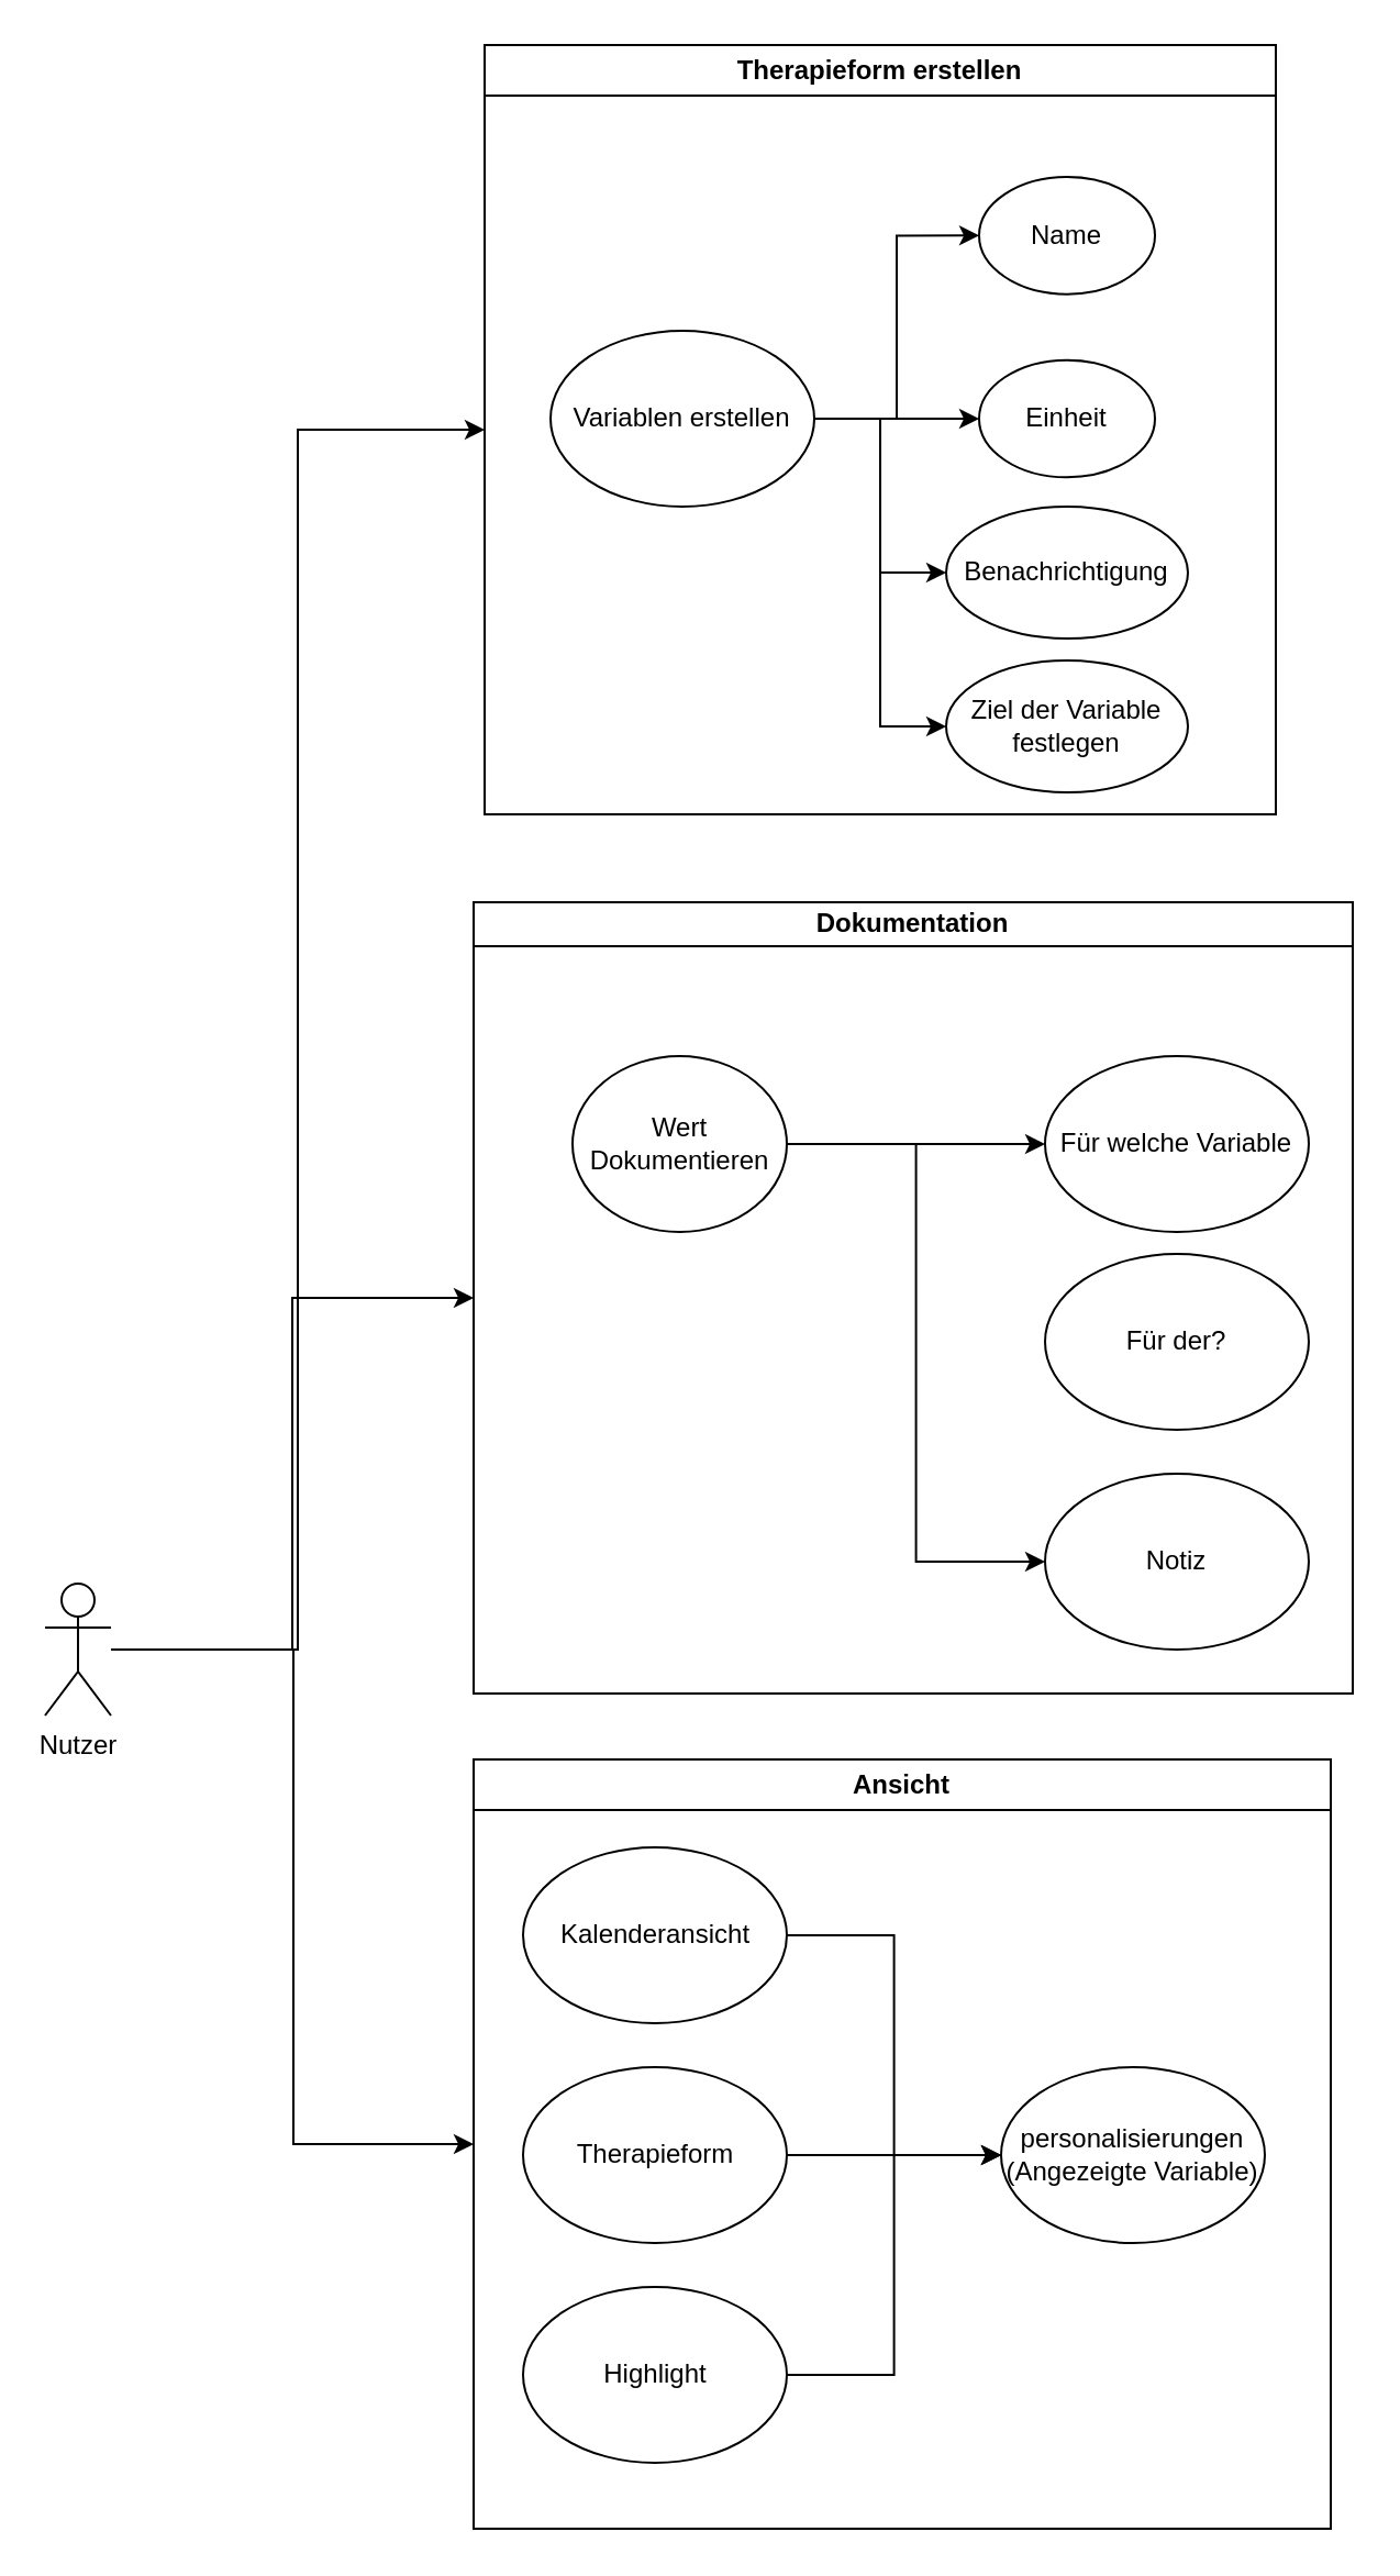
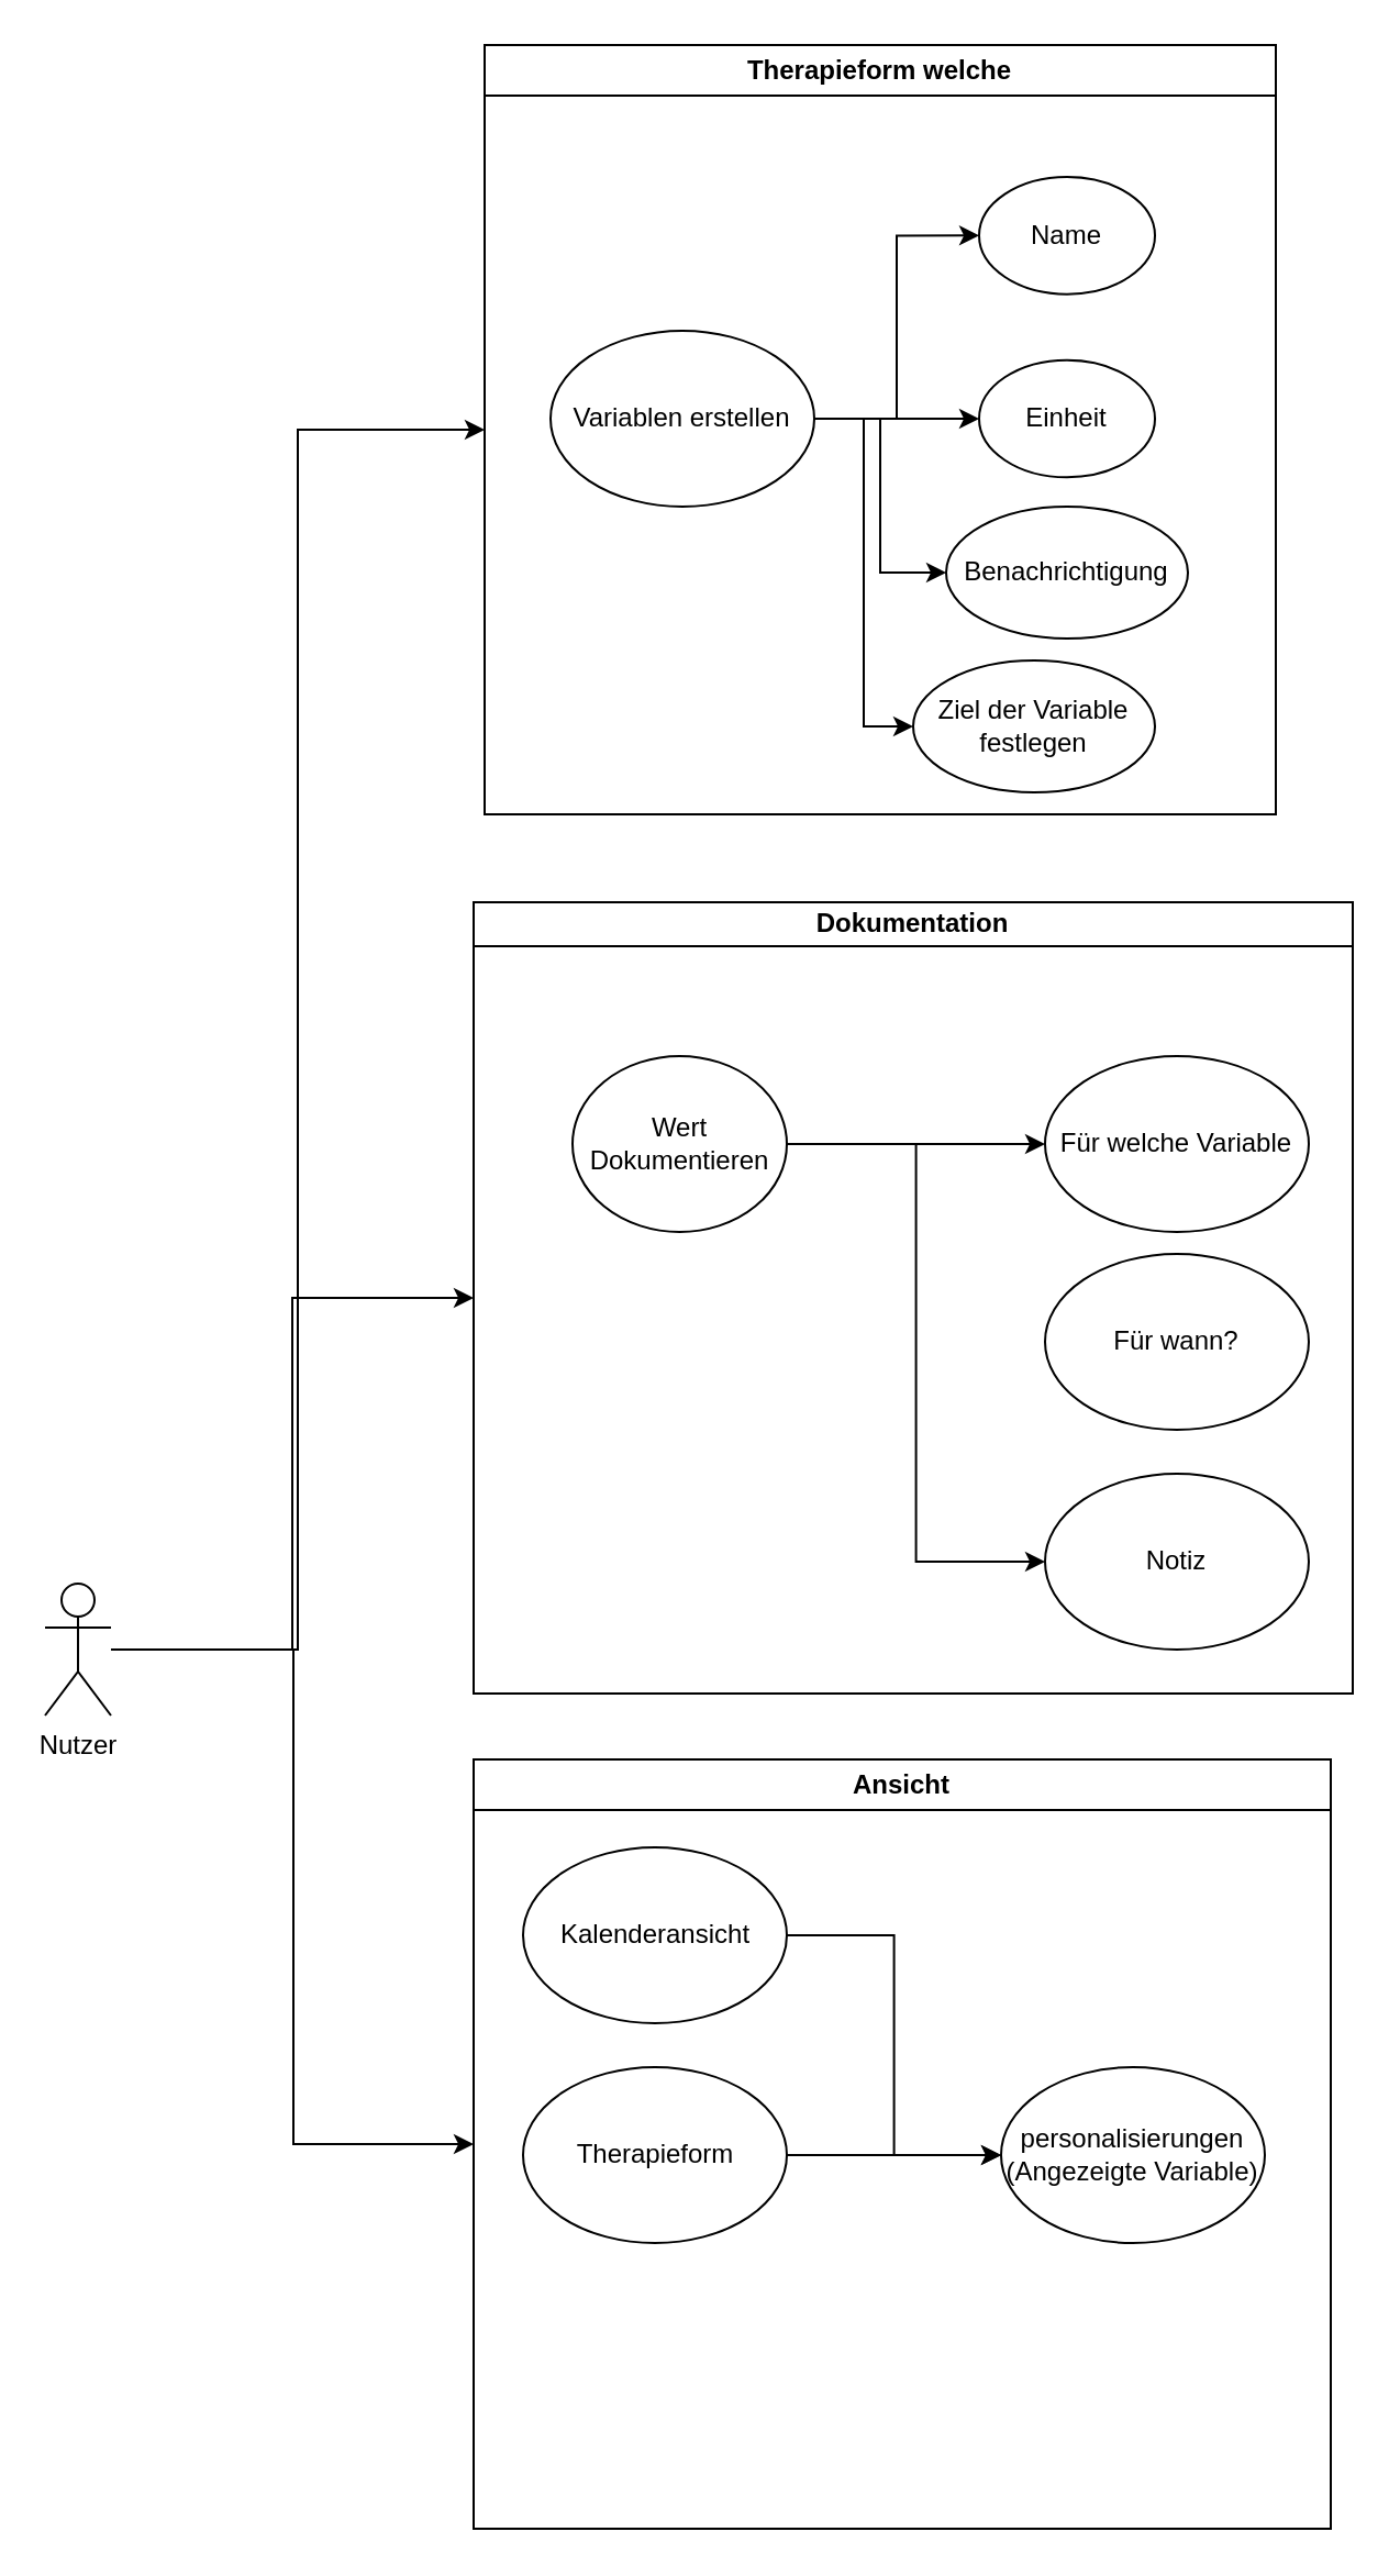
- <mxCell id="6" value="Therapieform erstellen" style="swimlane;whiteSpace=wrap;html=1;" parent="1" vertex="1"><mxGeometry x="220" y="20" width="360" height="350" as="geometry" /></mxCell>
+ <mxCell id="6" value="Therapieform welche" style="swimlane;whiteSpace=wrap;html=1;" parent="1" vertex="1"><mxGeometry x="220" y="20" width="360" height="350" as="geometry" /></mxCell>
- <mxCell id="14" value="Ziel der Variable festlegen" style="ellipse;whiteSpace=wrap;html=1;" vertex="1" parent="6"><mxGeometry x="210" y="280" width="110" height="60" as="geometry" /></mxCell>
+ <mxCell id="14" value="Ziel der Variable festlegen" style="ellipse;whiteSpace=wrap;html=1;" vertex="1" parent="6"><mxGeometry x="195" y="280" width="110" height="60" as="geometry" /></mxCell>
- <mxCell id="21" value="Für der?" style="ellipse;whiteSpace=wrap;html=1;" parent="16" vertex="1"><mxGeometry x="260" y="160" width="120" height="80" as="geometry" /></mxCell>
+ <mxCell id="21" value="Für wann?" style="ellipse;whiteSpace=wrap;html=1;" parent="16" vertex="1"><mxGeometry x="260" y="160" width="120" height="80" as="geometry" /></mxCell>
- <mxCell id="29" style="edgeStyle=orthogonalEdgeStyle;rounded=0;orthogonalLoop=1;jettySize=auto;html=1;entryX=0;entryY=0.5;entryDx=0;entryDy=0;" parent="23" source="30" target="28" edge="1"><mxGeometry relative="1" as="geometry" /></mxCell>
- <mxCell id="30" value="Highlight" style="ellipse;whiteSpace=wrap;html=1;" parent="23" vertex="1"><mxGeometry x="22.5" y="240" width="120" height="80" as="geometry" /></mxCell>
